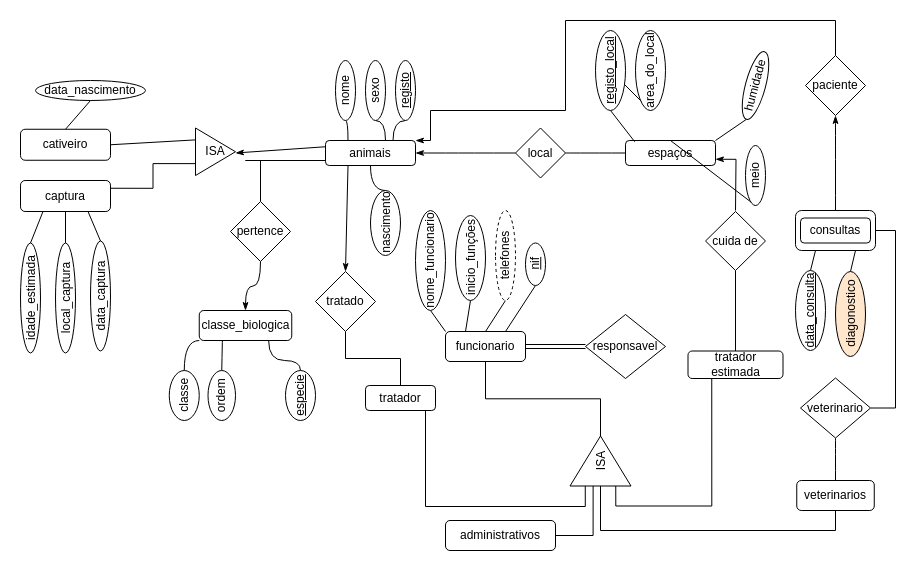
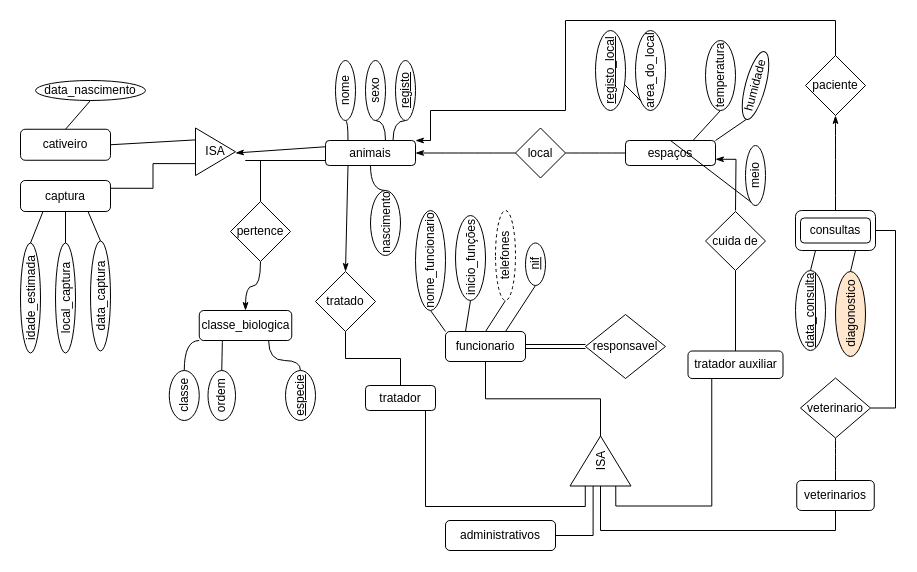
+ <mxCell id="37" value="temperatura" style="ellipse;rounded=1;flipV=1;flipH=1;direction=east;whiteSpace=wrap;html=1;horizontal=0;" parent="1" vertex="1"><mxGeometry x="705" y="40" width="30" height="70" as="geometry" /></mxCell>
- <mxCell id="30" style="rounded=0;orthogonalLoop=1;jettySize=auto;html=1;exitX=0.5;exitY=1;exitDx=0;exitDy=0;entryX=0.102;entryY=0.048;entryDx=0;entryDy=0;entryPerimeter=0;startArrow=none;startFill=0;endArrow=none;endFill=0;" parent="1" source="31" target="29" edge="1"><mxGeometry relative="1" as="geometry" /></mxCell>
+ <mxCell id="36" style="rounded=0;orthogonalLoop=1;jettySize=auto;html=1;exitX=0.5;exitY=1;exitDx=0;exitDy=0;entryX=0.75;entryY=0;entryDx=0;entryDy=0;startArrow=none;startFill=0;endArrow=none;endFill=0;" parent="1" source="37" target="29" edge="1"><mxGeometry relative="1" as="geometry" /></mxCell>
- <mxCell id="63" value="tratador estimada" style="rounded=1;whiteSpace=wrap;html=1;" parent="1" vertex="1"><mxGeometry x="687.5" y="350.5" width="95" height="27.5" as="geometry" /></mxCell>
+ <mxCell id="63" value="tratador auxiliar" style="rounded=1;whiteSpace=wrap;html=1;" parent="1" vertex="1"><mxGeometry x="687.5" y="350.5" width="95" height="27.5" as="geometry" /></mxCell>
